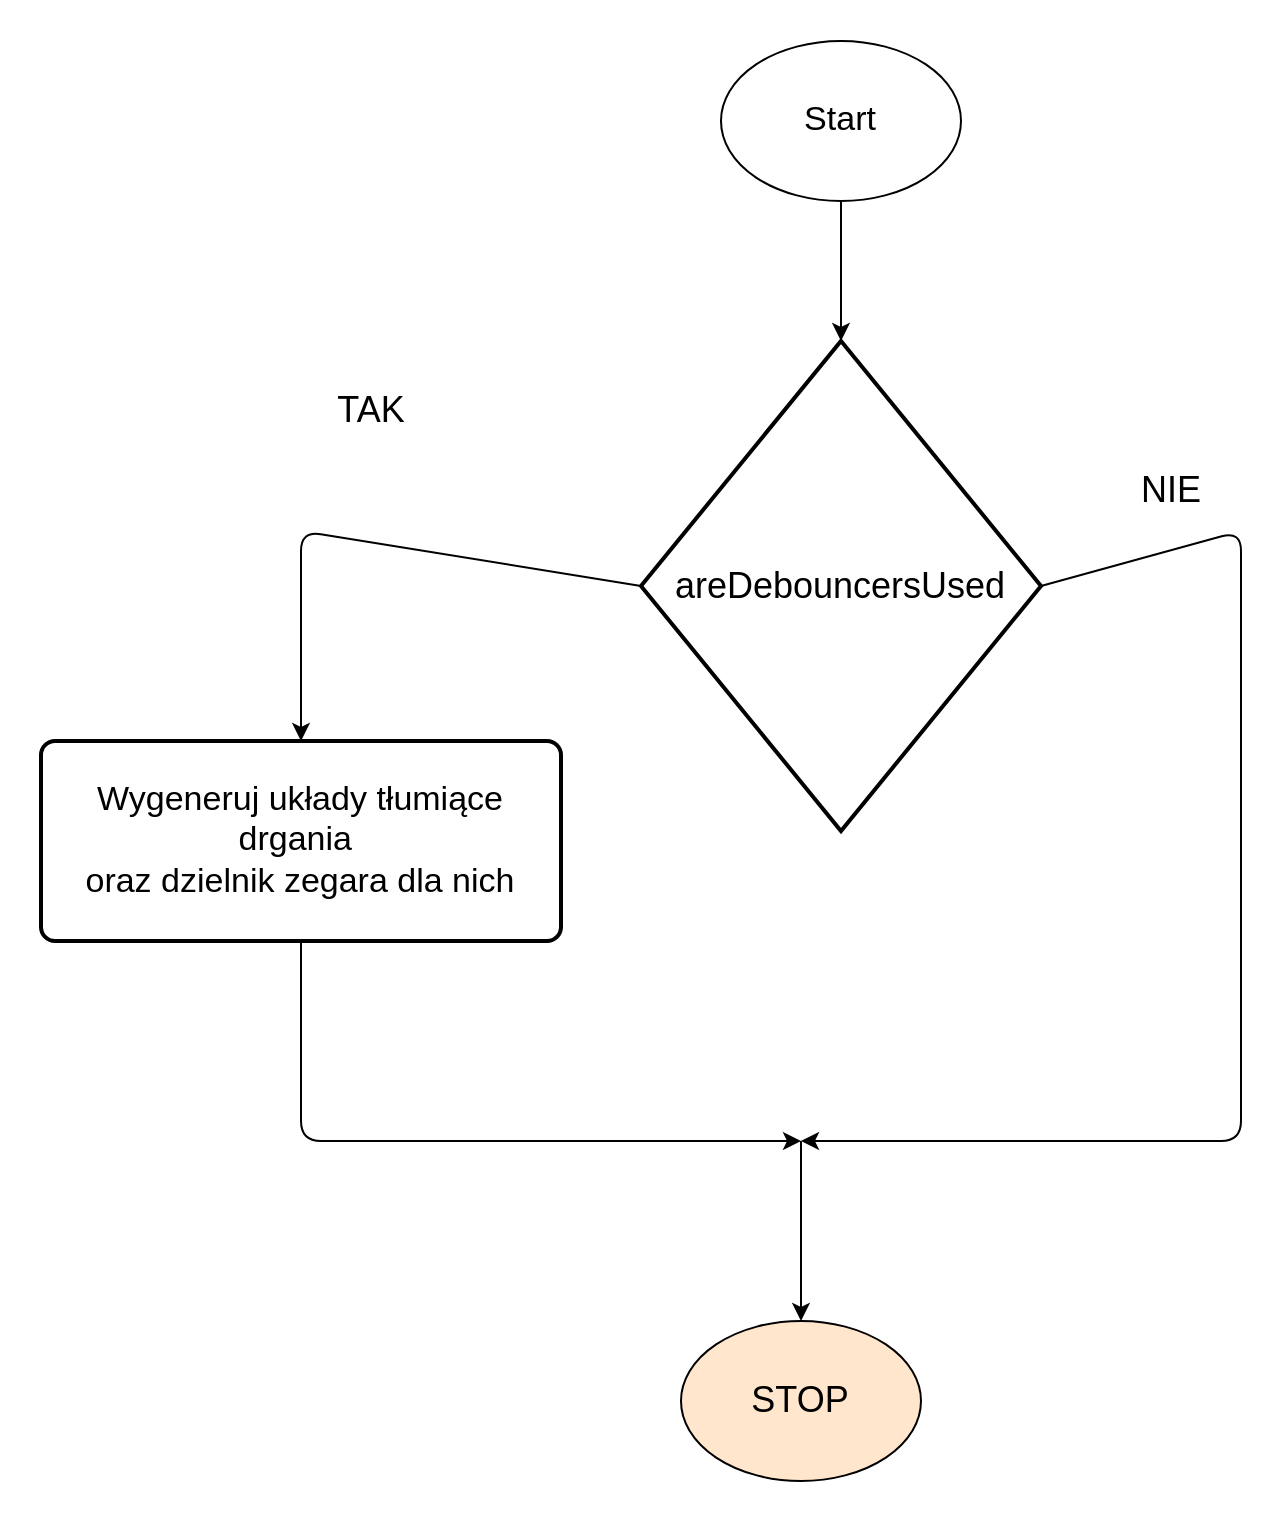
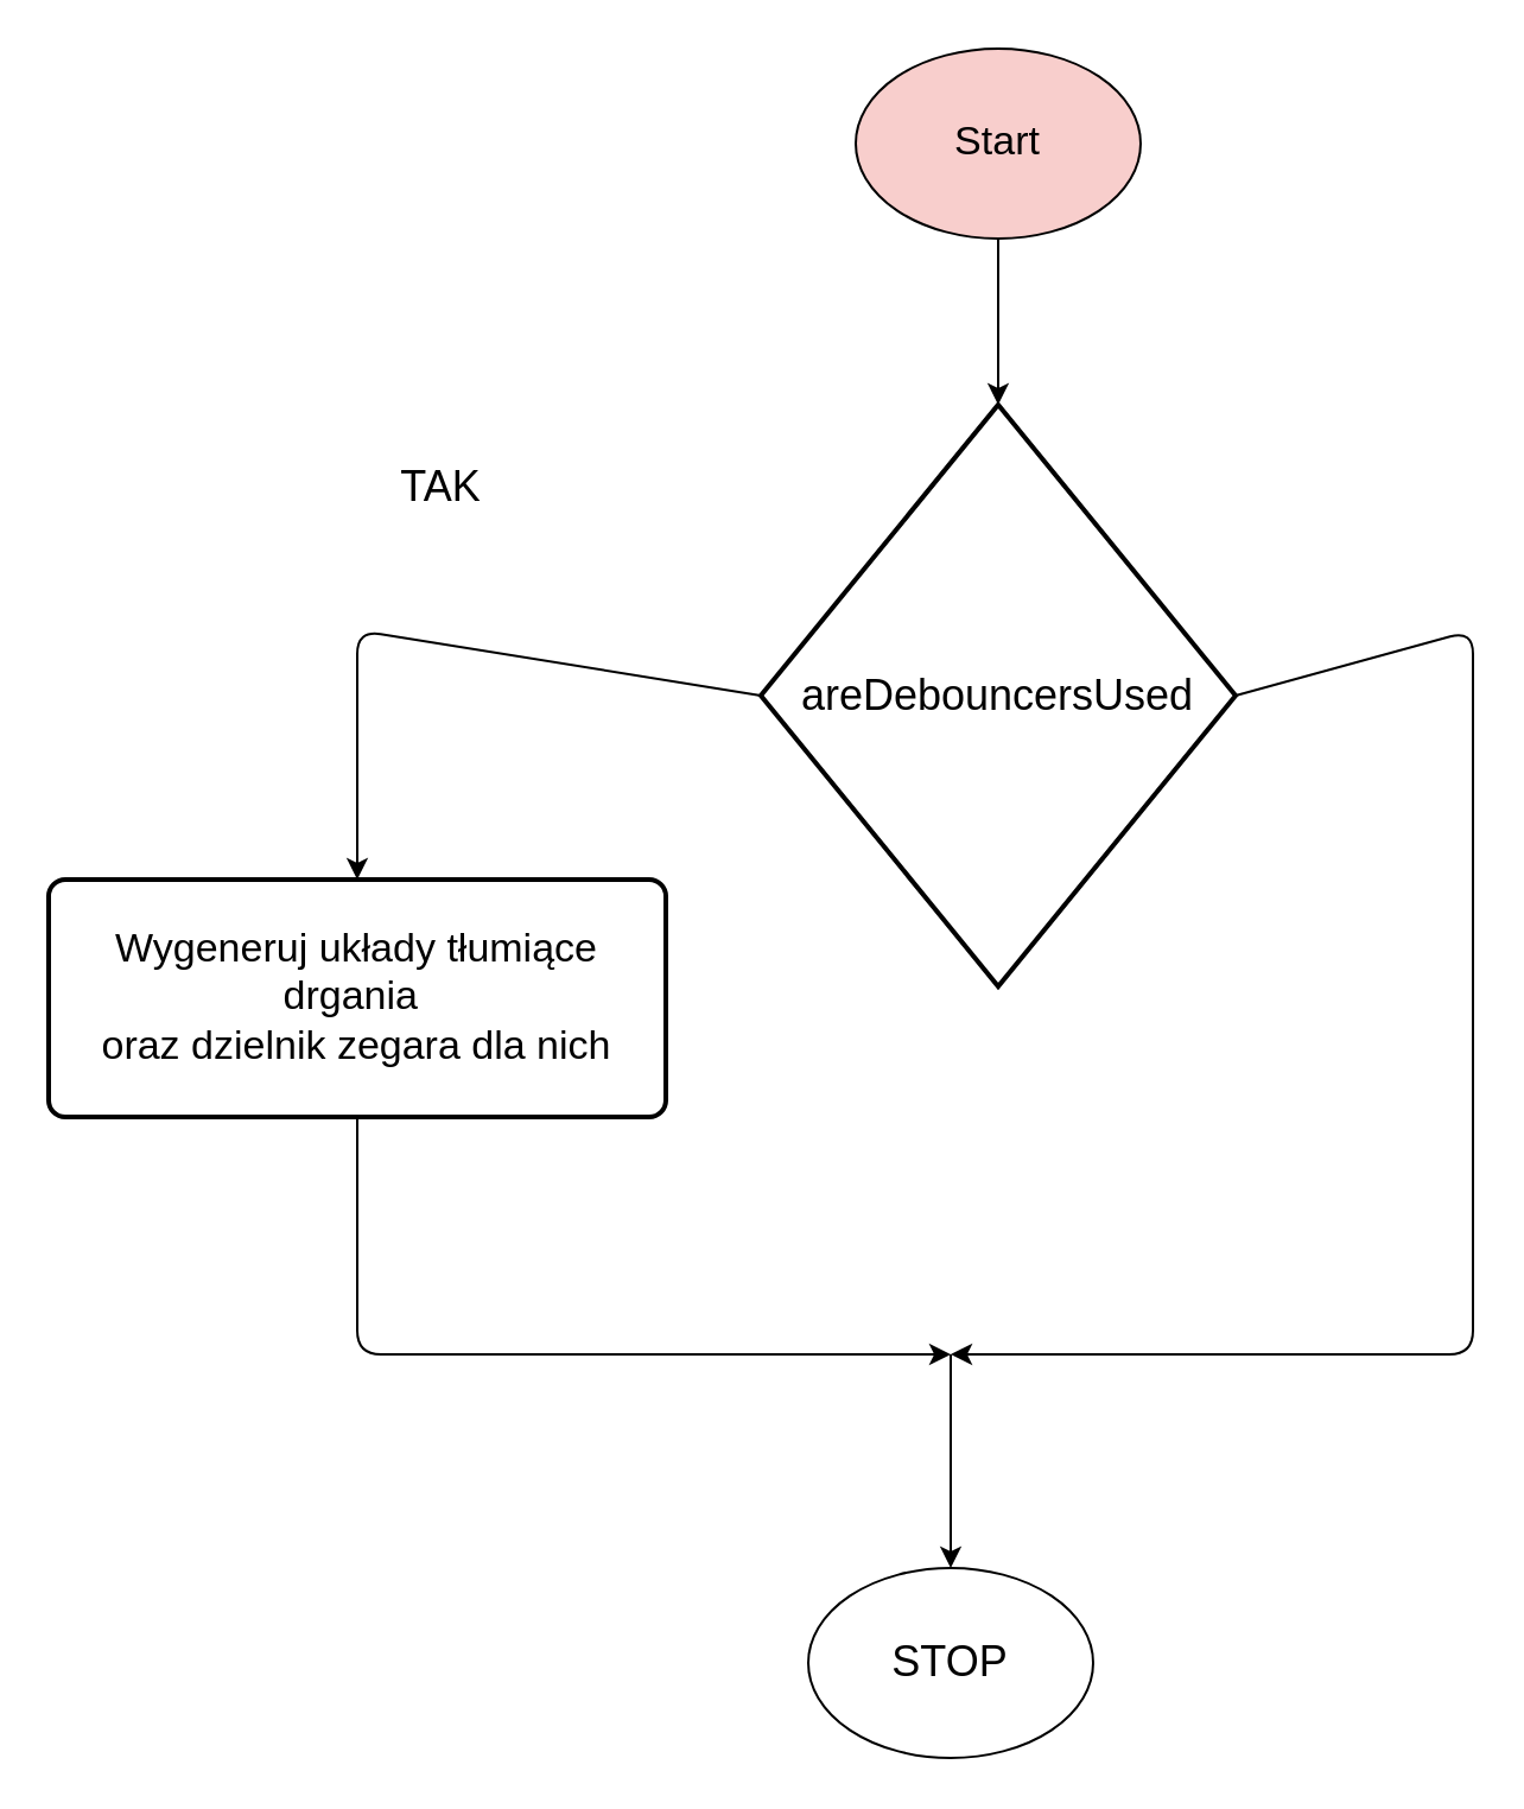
- <mxCell id="7" value="Start" style="ellipse;whiteSpace=wrap;html=1;fontSize=17;" vertex="1" parent="1"><mxGeometry x="360" y="20" width="120" height="80" as="geometry" /></mxCell>
+ <mxCell id="7" value="Start" style="ellipse;whiteSpace=wrap;html=1;fontSize=17;fillColor=#f8cecc;" vertex="1" parent="1"><mxGeometry x="360" y="20" width="120" height="80" as="geometry" /></mxCell>
- <mxCell id="12" value="NIE" style="text;html=1;align=center;verticalAlign=middle;resizable=0;points=[];;autosize=1;fontSize=18;" vertex="1" parent="1"><mxGeometry x="560" y="230" width="50" height="30" as="geometry" /></mxCell>
- <mxCell id="11" value="STOP" style="ellipse;whiteSpace=wrap;html=1;fontSize=18;fillColor=#ffe6cc;" vertex="1" parent="1"><mxGeometry x="340" y="660" width="120" height="80" as="geometry" /></mxCell>
+ <mxCell id="11" value="STOP" style="ellipse;whiteSpace=wrap;html=1;fontSize=18;" vertex="1" parent="1"><mxGeometry x="340" y="660" width="120" height="80" as="geometry" /></mxCell>
